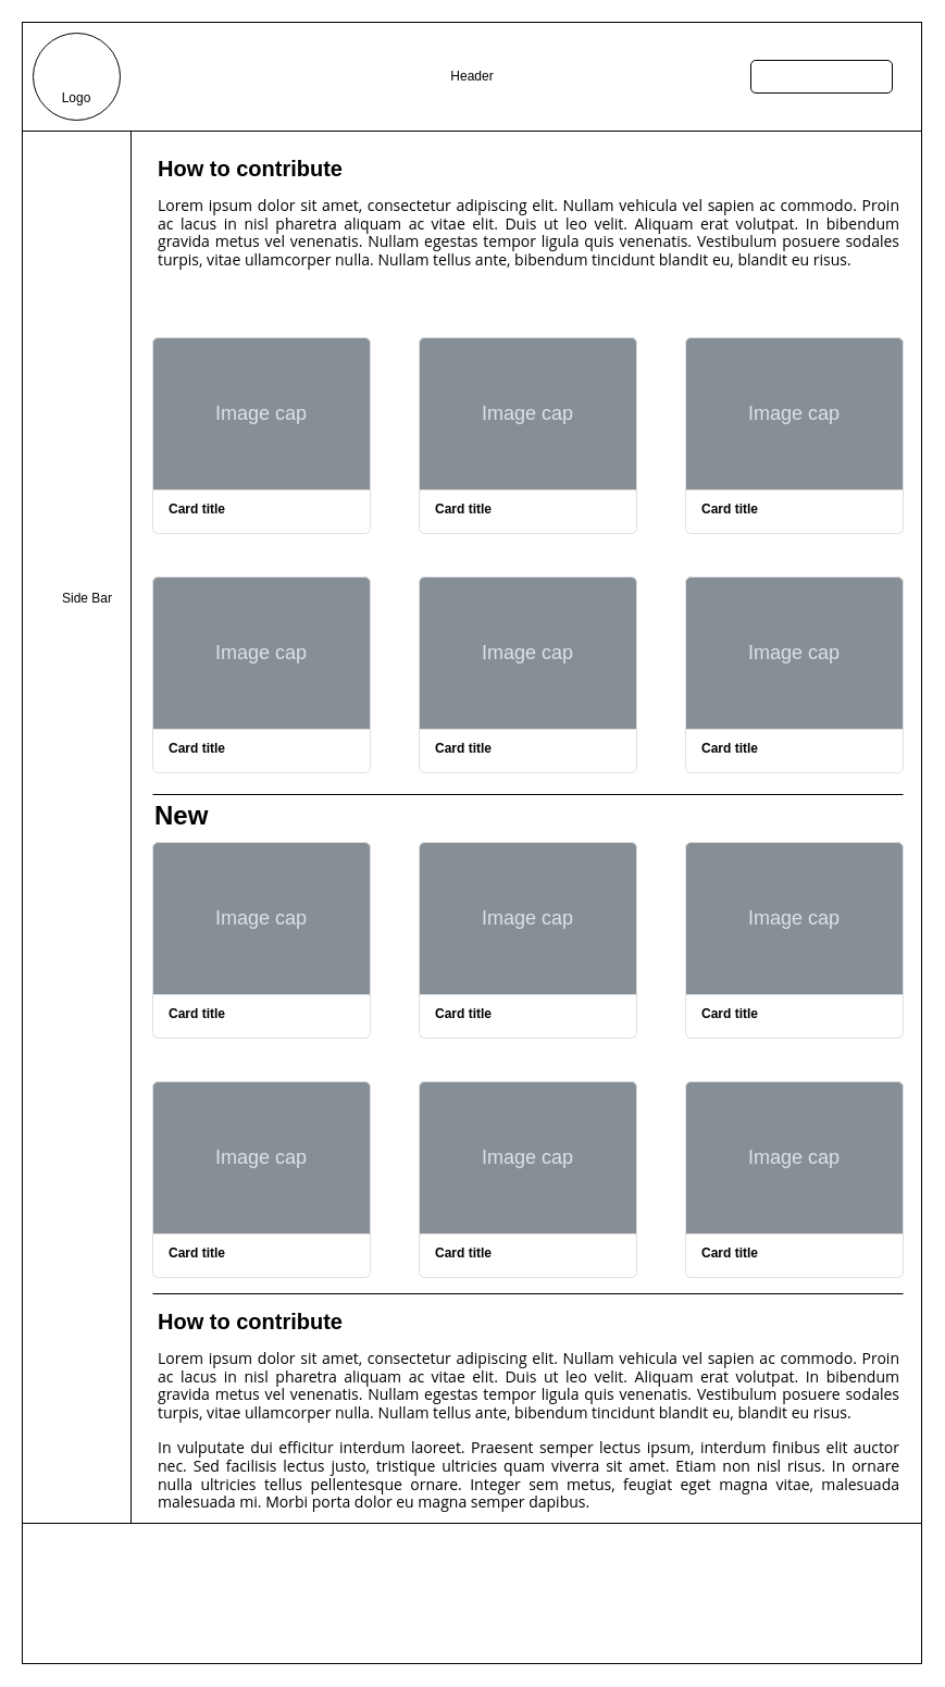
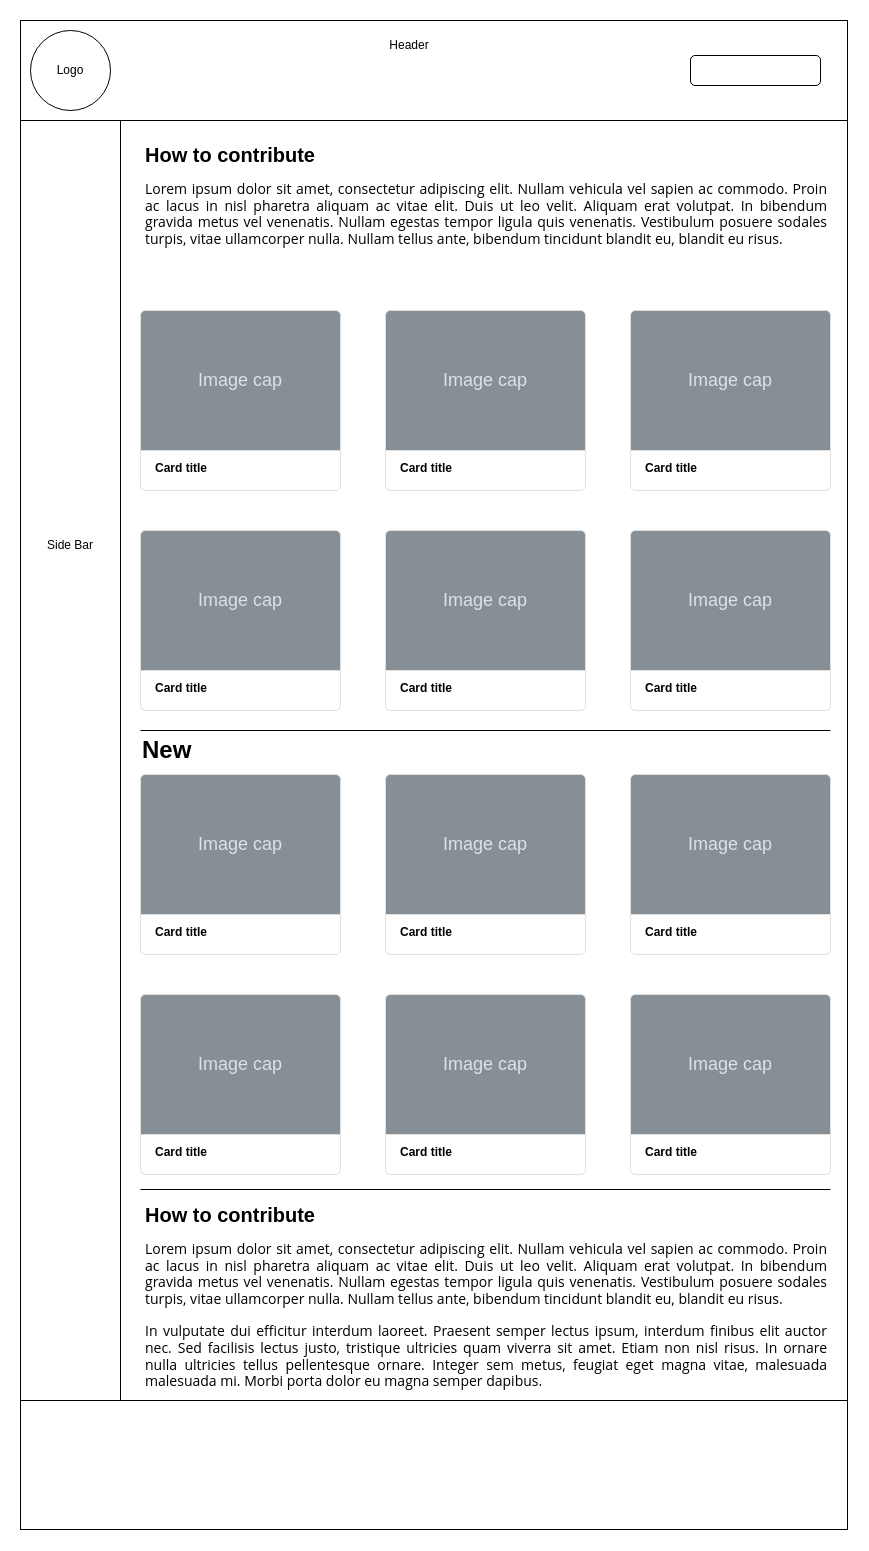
- <mxCell id="5" value="Header" style="text;html=1;strokeColor=none;fillColor=none;align=center;verticalAlign=middle;whiteSpace=wrap;rounded=0;" vertex="1" parent="1"><mxGeometry x="404" y="55" width="60" height="30" as="geometry" /></mxCell>
+ <mxCell id="5" value="Header" style="text;html=1;strokeColor=none;fillColor=none;align=center;verticalAlign=middle;whiteSpace=wrap;rounded=0;" vertex="1" parent="1"><mxGeometry x="379" y="30" width="60" height="30" as="geometry" /></mxCell>
- <mxCell id="6" value="Logo" style="text;html=1;strokeColor=none;fillColor=none;align=center;verticalAlign=middle;whiteSpace=wrap;rounded=0;" vertex="1" parent="1"><mxGeometry x="40" y="75" width="60" height="30" as="geometry" /></mxCell>
+ <mxCell id="6" value="Logo" style="text;html=1;strokeColor=none;fillColor=none;align=center;verticalAlign=middle;whiteSpace=wrap;rounded=0;" vertex="1" parent="1"><mxGeometry x="40" y="55" width="60" height="30" as="geometry" /></mxCell>
- <mxCell id="9" value="Side Bar" style="text;html=1;strokeColor=none;fillColor=none;align=center;verticalAlign=middle;whiteSpace=wrap;rounded=0;" vertex="1" parent="1"><mxGeometry x="50" y="535" width="60" height="30" as="geometry" /></mxCell>
+ <mxCell id="9" value="Side Bar" style="text;html=1;strokeColor=none;fillColor=none;align=center;verticalAlign=middle;whiteSpace=wrap;rounded=0;" vertex="1" parent="1"><mxGeometry x="40" y="530" width="60" height="30" as="geometry" /></mxCell>
